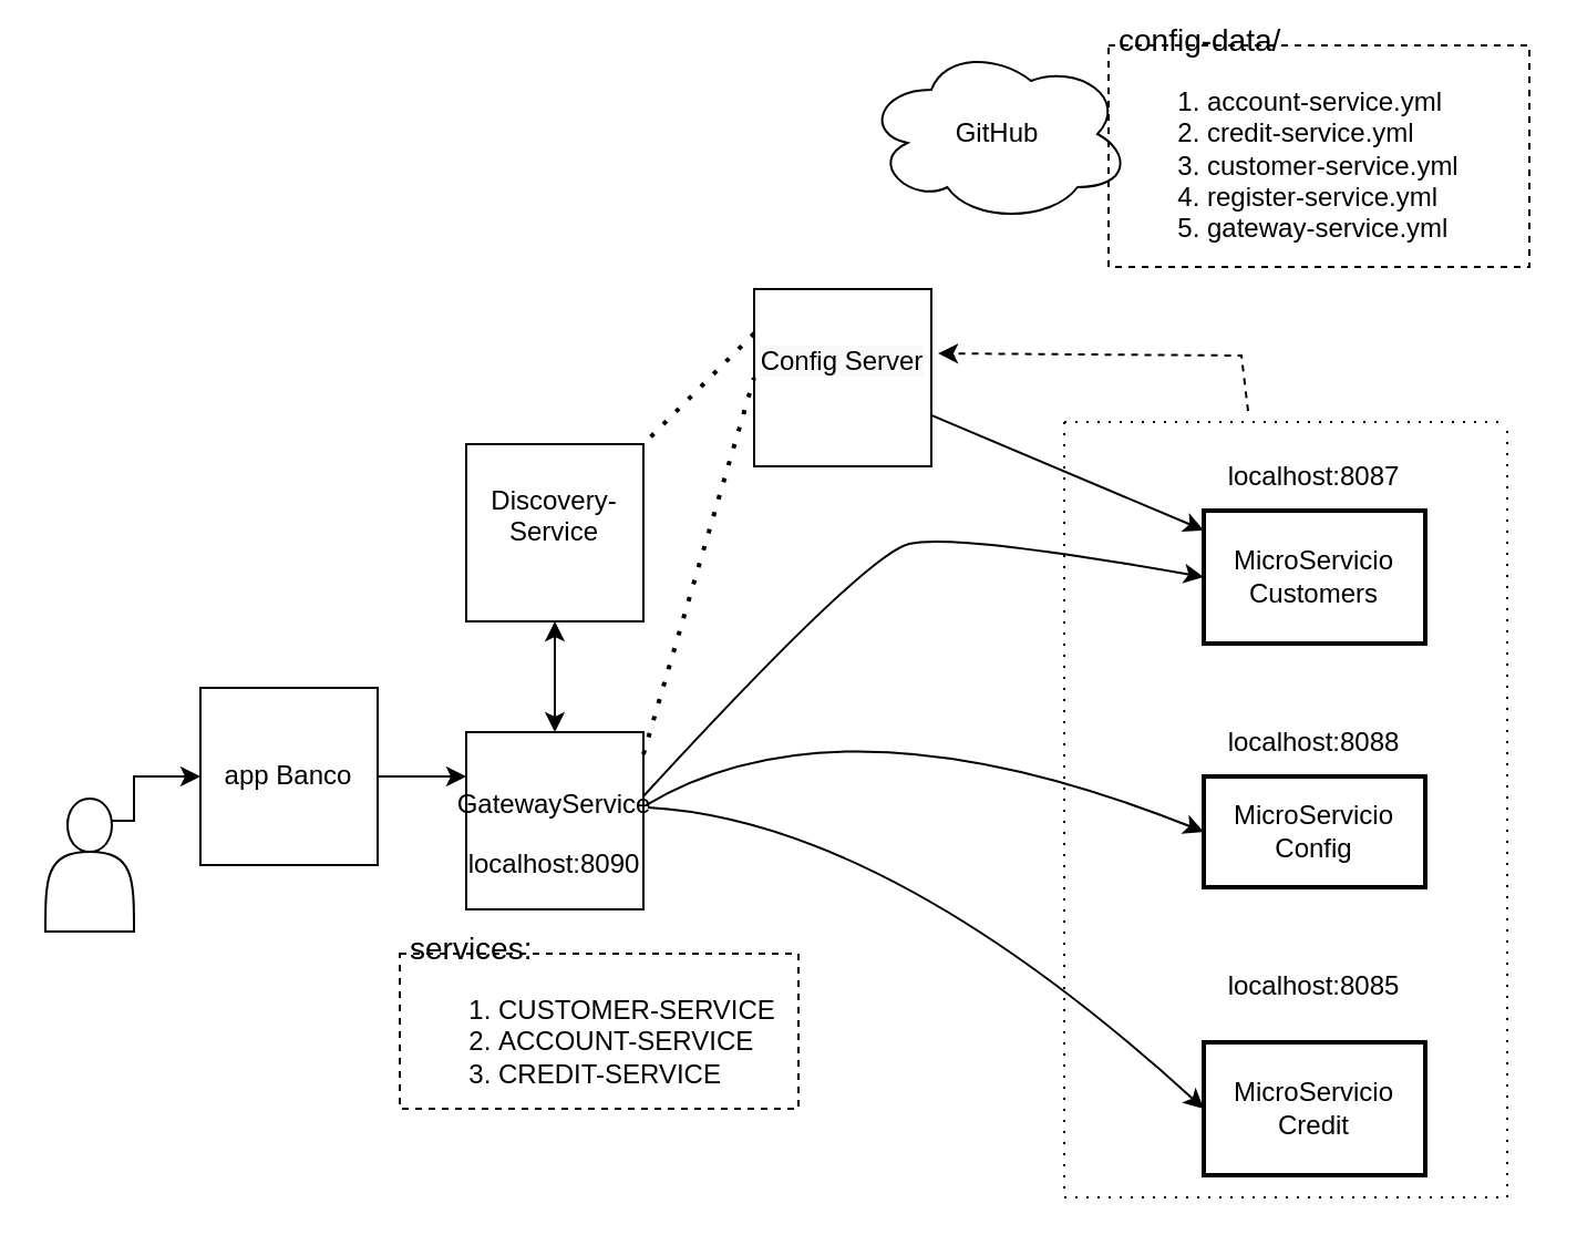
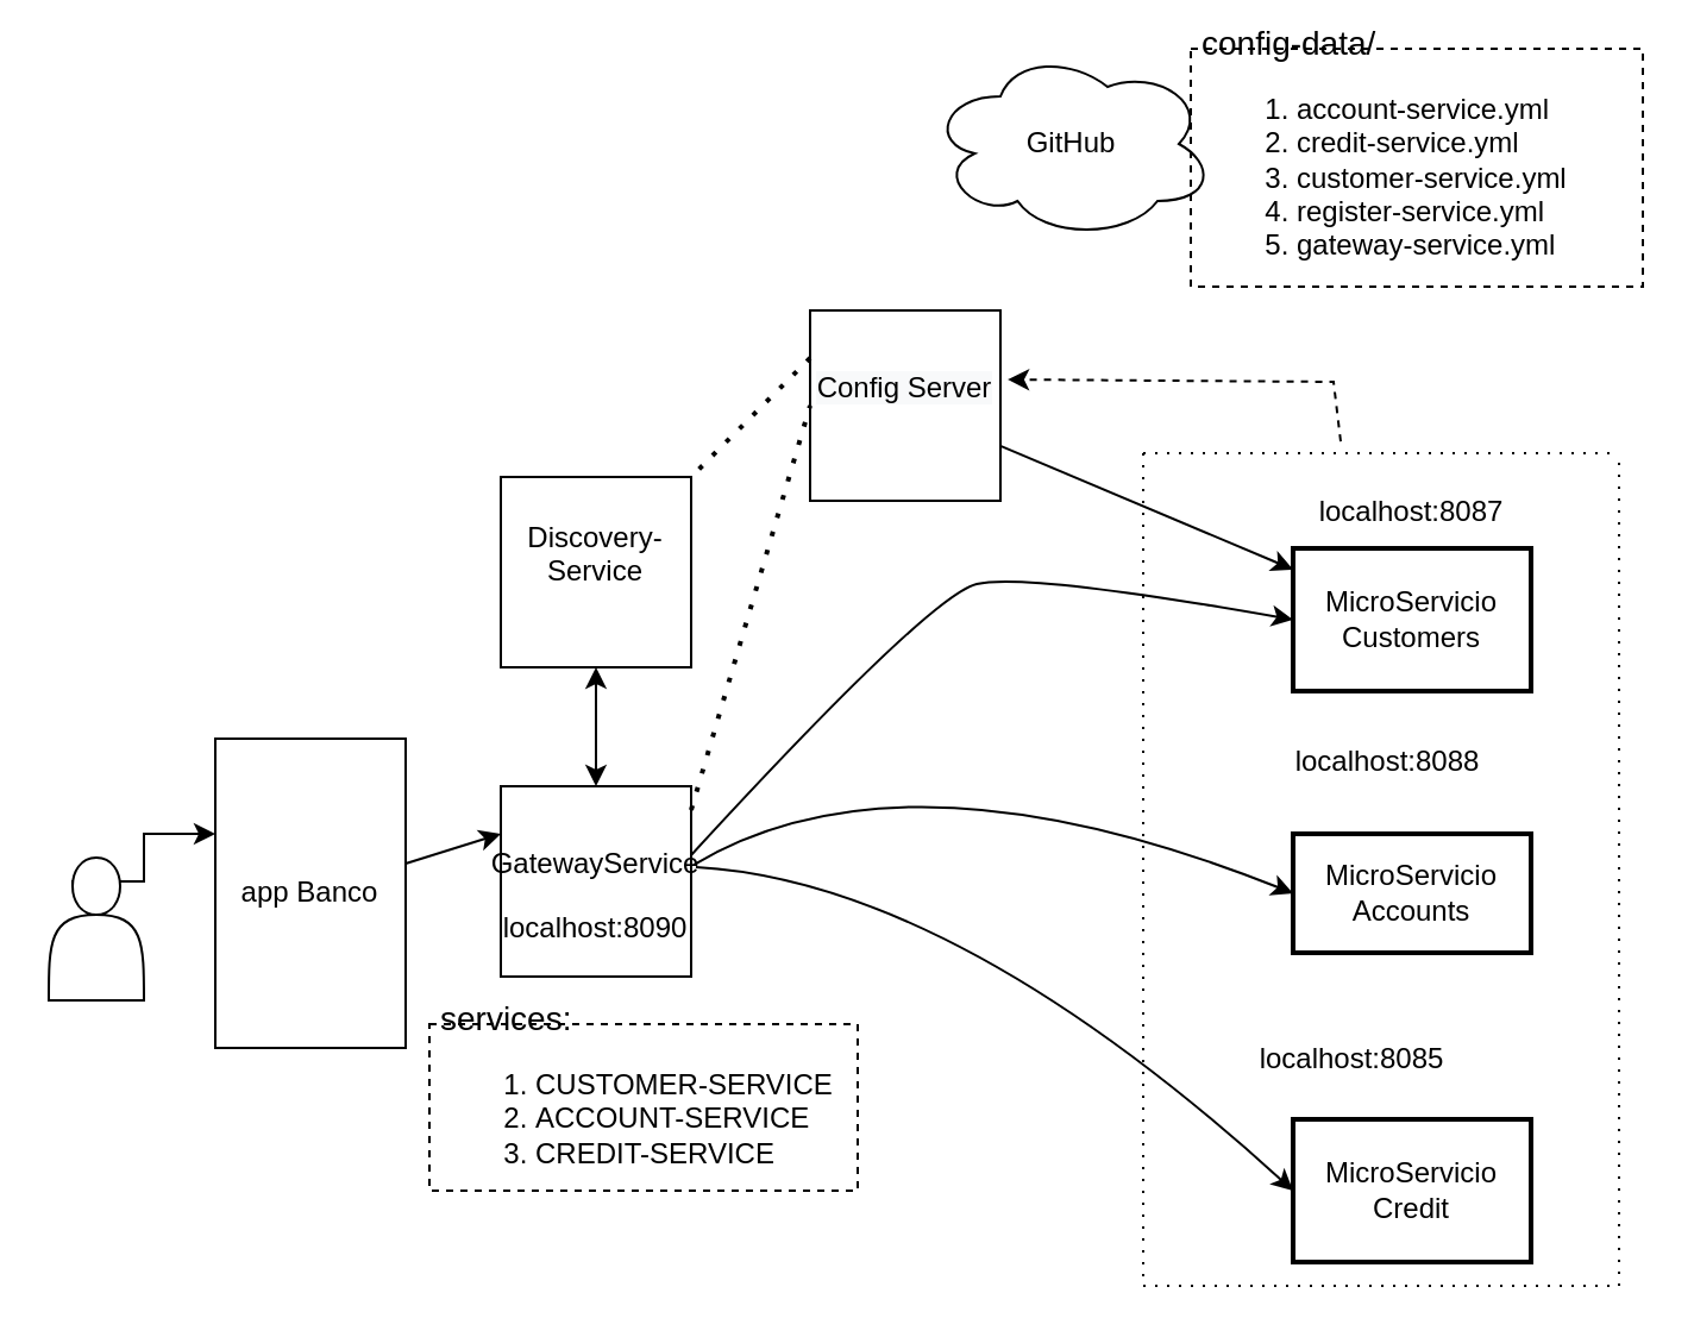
- <mxCell id="10" value="localhost:8088" style="text;html=1;strokeColor=none;fillColor=none;align=center;verticalAlign=middle;whiteSpace=wrap;rounded=0;dashed=1;dashPattern=1 4;" parent="8" vertex="1"><mxGeometry x="83" y="130" width="60" height="30" as="geometry" /></mxCell>
+ <mxCell id="10" value="localhost:8088" style="text;html=1;strokeColor=none;fillColor=none;align=center;verticalAlign=middle;whiteSpace=wrap;rounded=0;dashed=1;dashPattern=1 4;" parent="8" vertex="1"><mxGeometry x="73" y="115" width="60" height="30" as="geometry" /></mxCell>
- <mxCell id="4" value="app Banco" style="whiteSpace=wrap;html=1;aspect=fixed;" parent="1" vertex="1"><mxGeometry x="90" y="310" width="80" height="80" as="geometry" /></mxCell>
+ <mxCell id="4" value="app Banco" style="whiteSpace=wrap;html=1;aspect=fixed;" parent="1" vertex="1"><mxGeometry x="90" y="310" width="80" height="130" as="geometry" /></mxCell>
- <mxCell id="13" value="MicroServicio Config" style="rounded=0;whiteSpace=wrap;html=1;absoluteArcSize=1;arcSize=14;strokeWidth=2;" parent="8" vertex="1"><mxGeometry x="63" y="160" width="100" height="50" as="geometry" /></mxCell>
+ <mxCell id="13" value="MicroServicio Accounts" style="rounded=0;whiteSpace=wrap;html=1;absoluteArcSize=1;arcSize=14;strokeWidth=2;" parent="8" vertex="1"><mxGeometry x="63" y="160" width="100" height="50" as="geometry" /></mxCell>
- <mxCell id="11" value="localhost:8085" style="text;html=1;strokeColor=none;fillColor=none;align=center;verticalAlign=middle;whiteSpace=wrap;rounded=0;dashed=1;dashPattern=1 4;" parent="8" vertex="1"><mxGeometry x="83" y="240" width="60" height="30" as="geometry" /></mxCell>
+ <mxCell id="11" value="localhost:8085" style="text;html=1;strokeColor=none;fillColor=none;align=center;verticalAlign=middle;whiteSpace=wrap;rounded=0;dashed=1;dashPattern=1 4;" parent="8" vertex="1"><mxGeometry x="58" y="240" width="60" height="30" as="geometry" /></mxCell>
